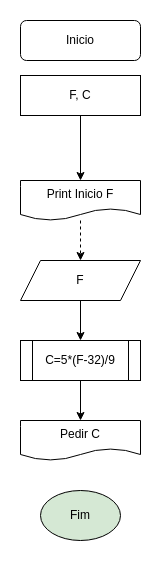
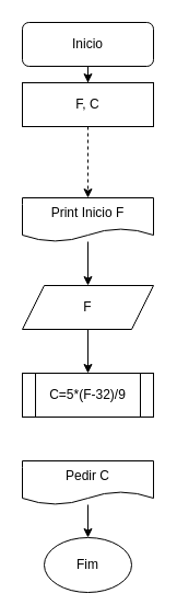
+ <mxCell id="2" style="edgeStyle=orthogonalEdgeStyle;rounded=0;orthogonalLoop=1;jettySize=auto;html=1;" edge="1" parent="1" source="3" target="5"><mxGeometry relative="1" as="geometry" /></mxCell>
- <mxCell id="4" style="edgeStyle=orthogonalEdgeStyle;rounded=0;orthogonalLoop=1;jettySize=auto;html=1;" edge="1" parent="1" source="5" target="7"><mxGeometry relative="1" as="geometry" /></mxCell>
+ <mxCell id="4" style="edgeStyle=orthogonalEdgeStyle;rounded=0;orthogonalLoop=1;jettySize=auto;html=1;dashed=1;" edge="1" parent="1" source="5" target="7"><mxGeometry relative="1" as="geometry" /></mxCell>
- <mxCell id="6" style="edgeStyle=orthogonalEdgeStyle;rounded=0;orthogonalLoop=1;jettySize=auto;html=1;dashed=1;" edge="1" parent="1" source="7" target="9"><mxGeometry relative="1" as="geometry" /></mxCell>
+ <mxCell id="6" style="edgeStyle=orthogonalEdgeStyle;rounded=0;orthogonalLoop=1;jettySize=auto;html=1;" edge="1" parent="1" source="7" target="9"><mxGeometry relative="1" as="geometry" /></mxCell>
- <mxCell id="10" style="edgeStyle=orthogonalEdgeStyle;rounded=0;orthogonalLoop=1;jettySize=auto;html=1;" edge="1" parent="1" source="11" target="14"><mxGeometry relative="1" as="geometry" /></mxCell>
+ <mxCell id="13" style="edgeStyle=orthogonalEdgeStyle;rounded=0;orthogonalLoop=1;jettySize=auto;html=1;entryX=0.5;entryY=0;entryDx=0;entryDy=0;" edge="1" parent="1" source="14" target="12"><mxGeometry relative="1" as="geometry" /></mxCell>
- <mxCell id="12" value="Fim" style="ellipse;whiteSpace=wrap;html=1;fillColor=#d5e8d4;" vertex="1" parent="1"><mxGeometry x="40" y="490" width="80" height="50" as="geometry" /></mxCell>
+ <mxCell id="12" value="Fim" style="ellipse;whiteSpace=wrap;html=1;" vertex="1" parent="1"><mxGeometry x="40" y="490" width="80" height="50" as="geometry" /></mxCell>
